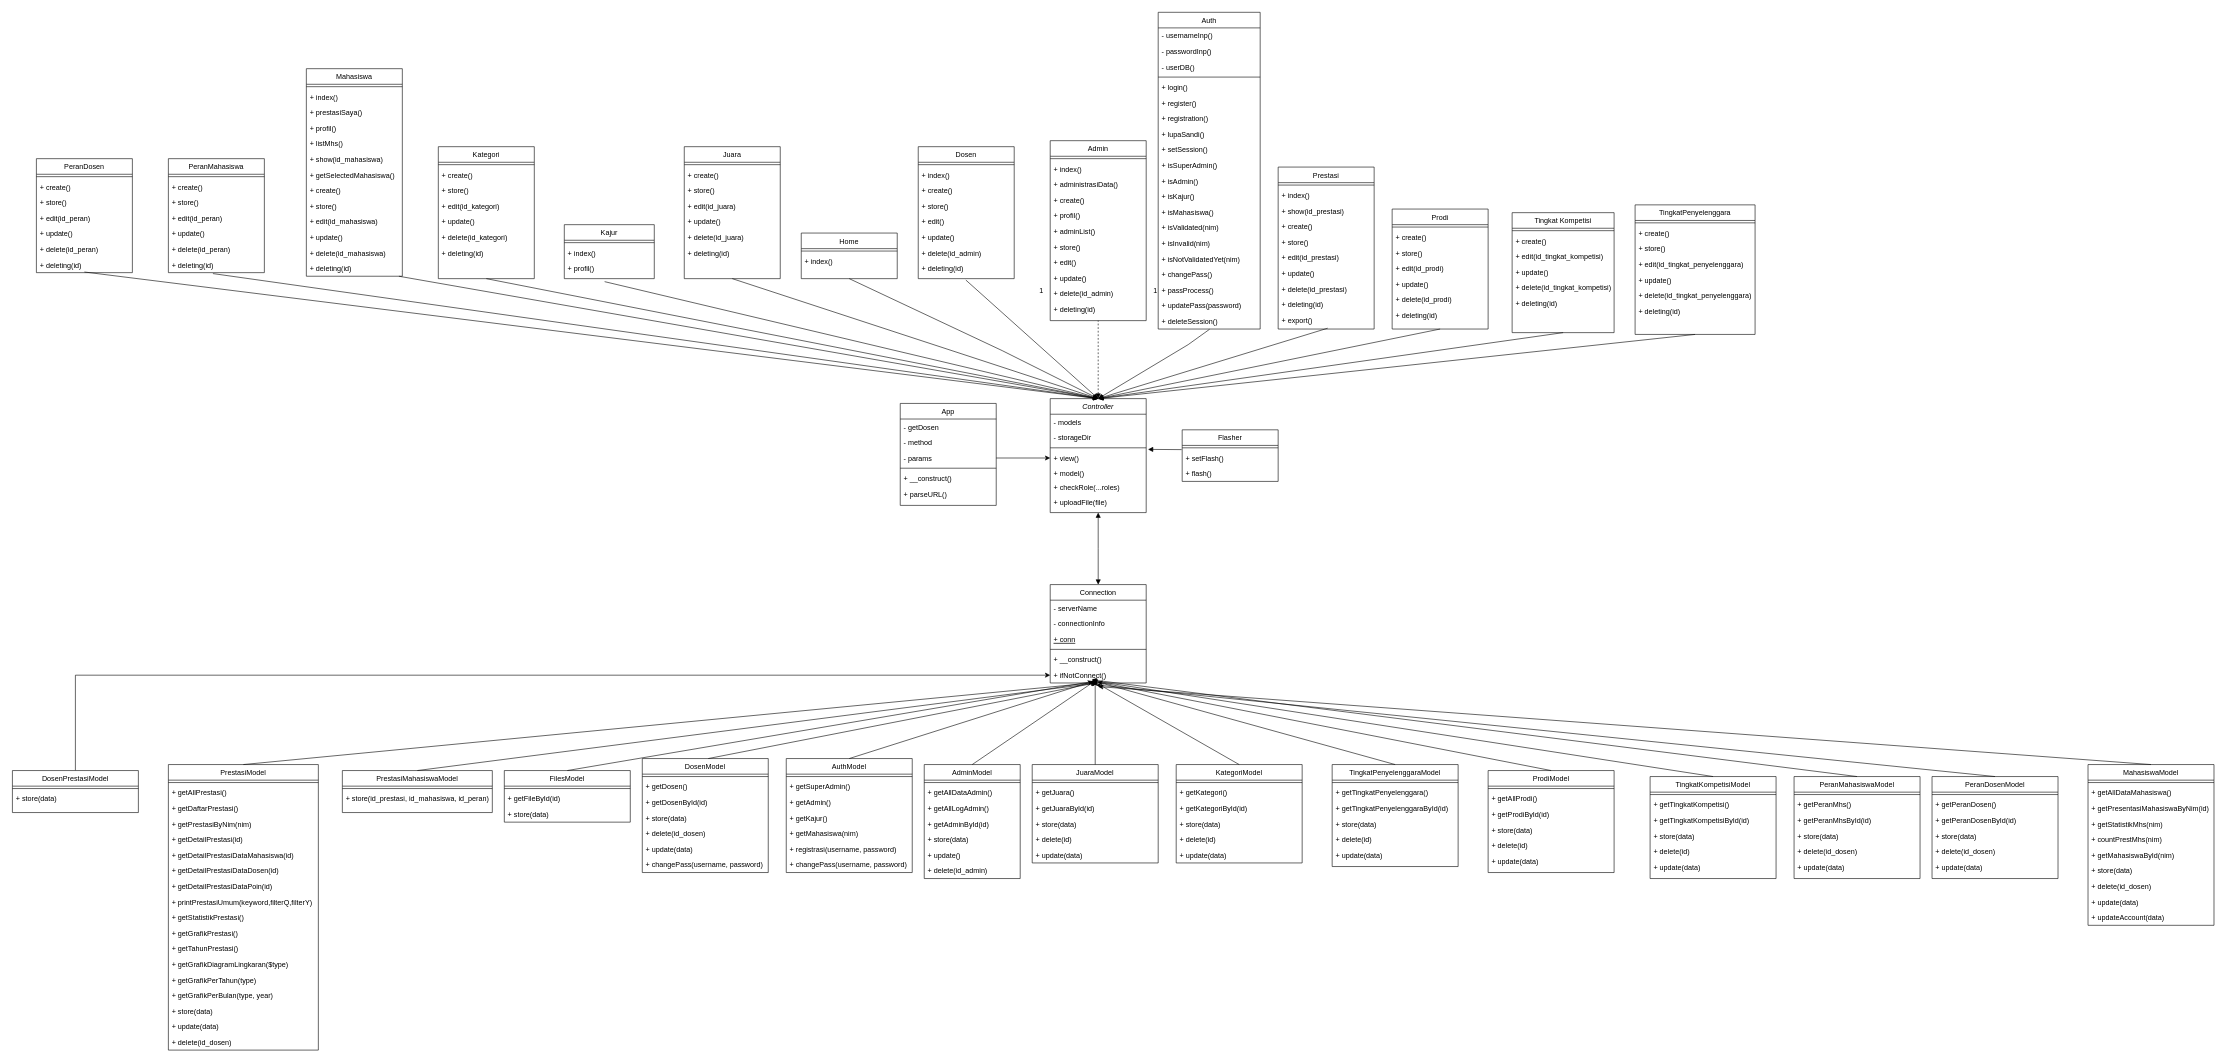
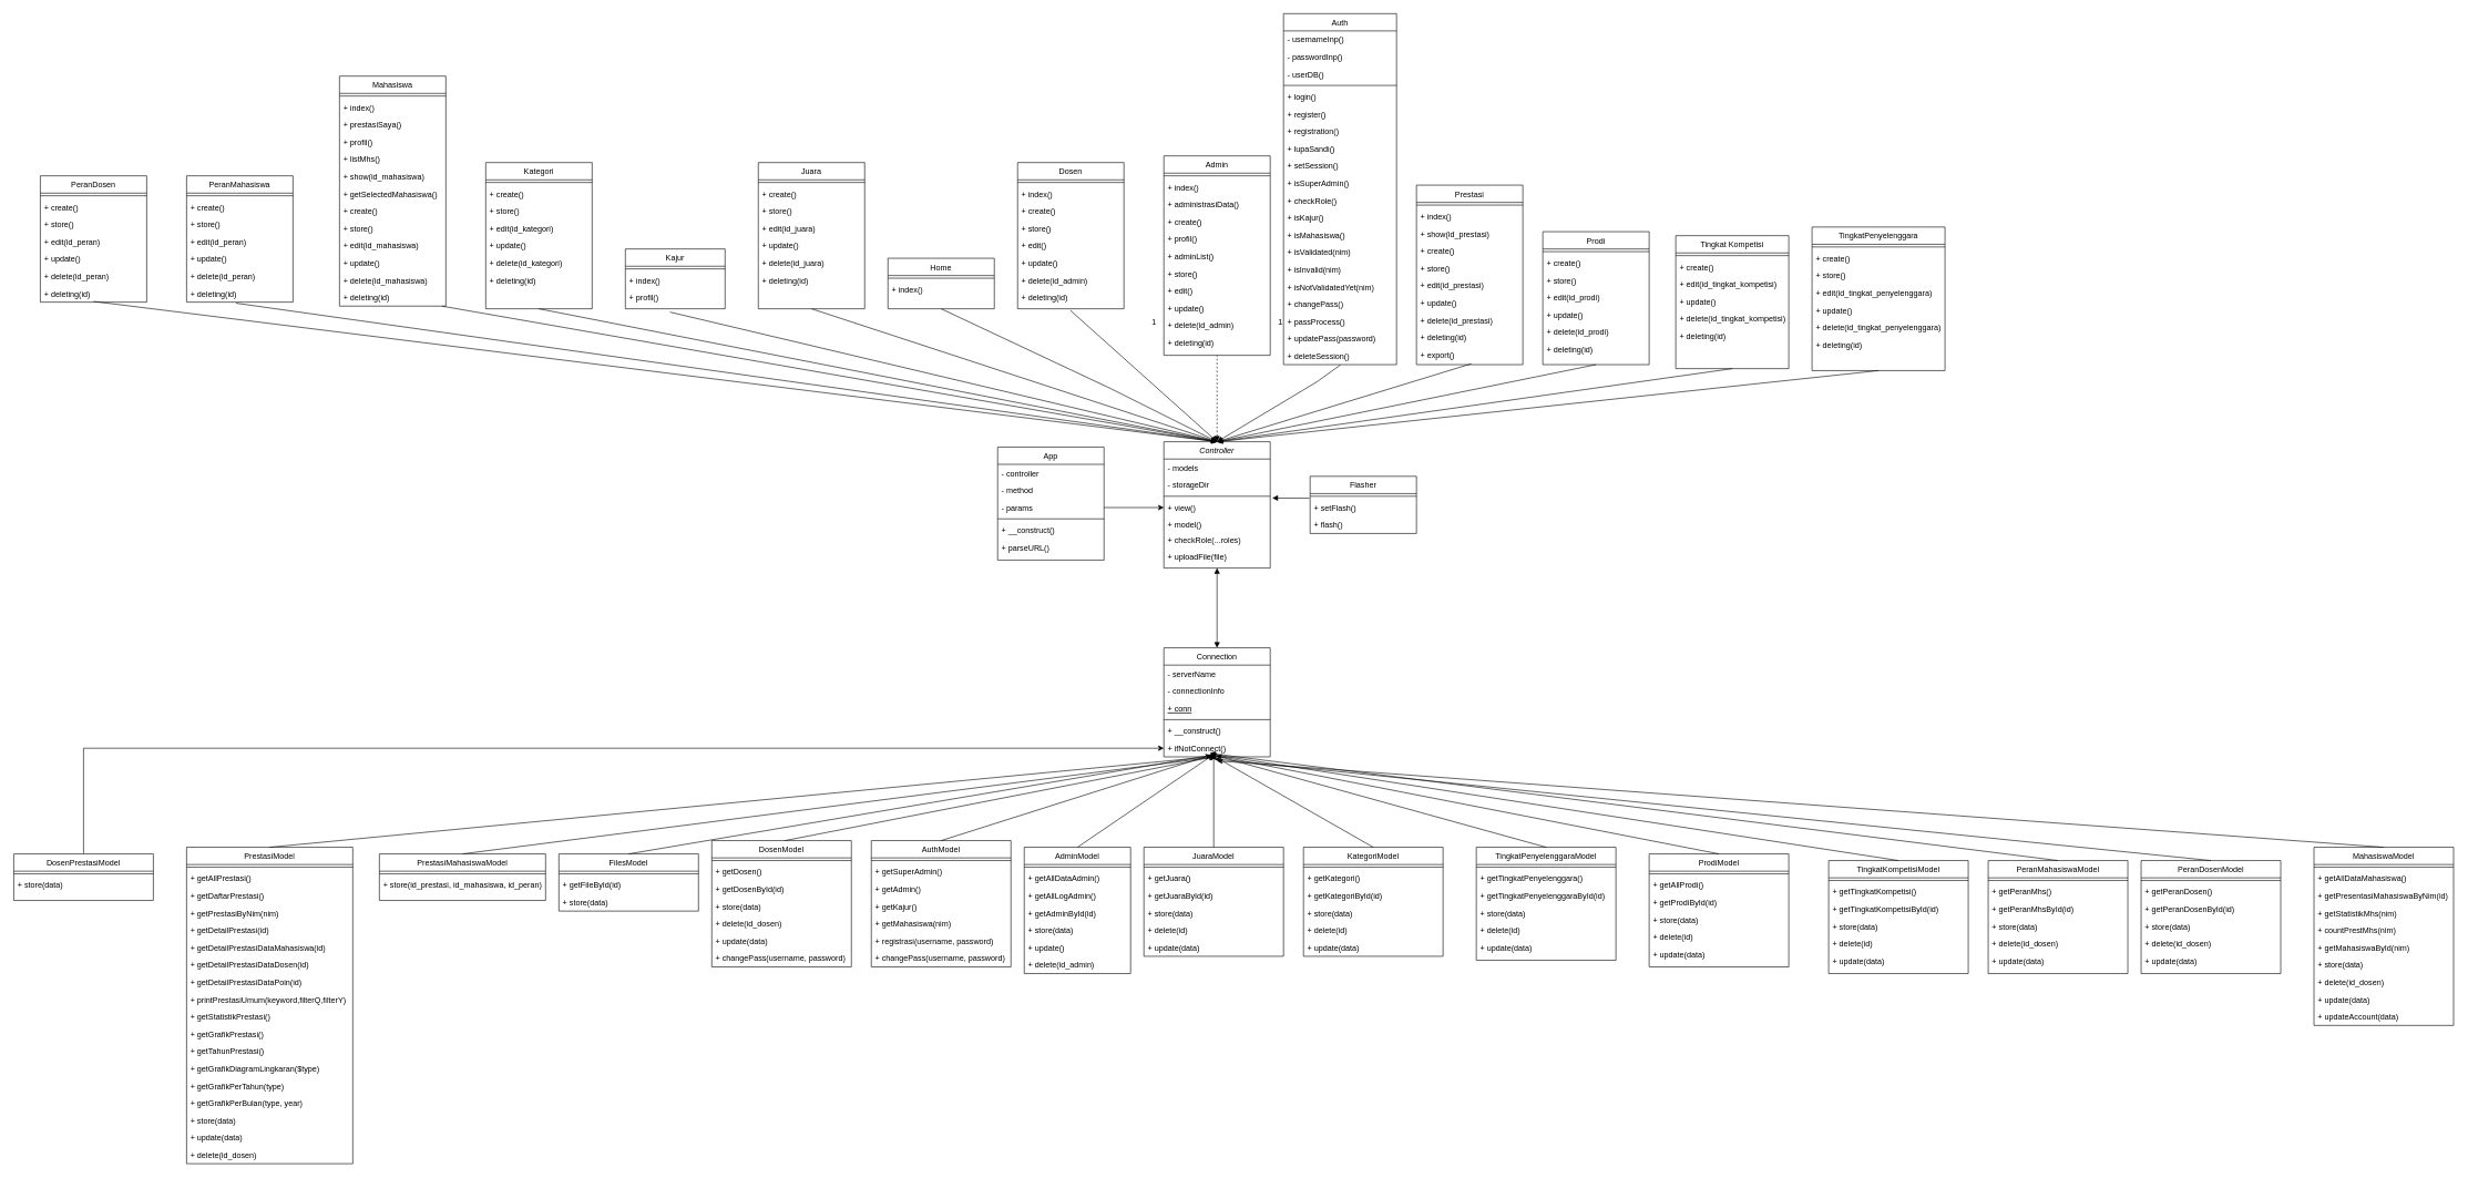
- <mxCell id="53" value="+ isAdmin()" style="text;align=left;verticalAlign=top;spacingLeft=4;spacingRight=4;overflow=hidden;rotatable=0;points=[[0,0.5],[1,0.5]];portConstraint=eastwest;rounded=0;shadow=0;html=0;" vertex="1" parent="42"><mxGeometry y="268" width="170" height="26" as="geometry" /></mxCell>
+ <mxCell id="53" value="+ checkRole()" style="text;align=left;verticalAlign=top;spacingLeft=4;spacingRight=4;overflow=hidden;rotatable=0;points=[[0,0.5],[1,0.5]];portConstraint=eastwest;rounded=0;shadow=0;html=0;" vertex="1" parent="42"><mxGeometry y="268" width="170" height="26" as="geometry" /></mxCell>
- <mxCell id="17" value="- getDosen" style="text;align=left;verticalAlign=top;spacingLeft=4;spacingRight=4;overflow=hidden;rotatable=0;points=[[0,0.5],[1,0.5]];portConstraint=eastwest;" parent="16" vertex="1"><mxGeometry y="26" width="160" height="26" as="geometry" /></mxCell>
+ <mxCell id="17" value="- controller" style="text;align=left;verticalAlign=top;spacingLeft=4;spacingRight=4;overflow=hidden;rotatable=0;points=[[0,0.5],[1,0.5]];portConstraint=eastwest;" parent="16" vertex="1"><mxGeometry y="26" width="160" height="26" as="geometry" /></mxCell>
